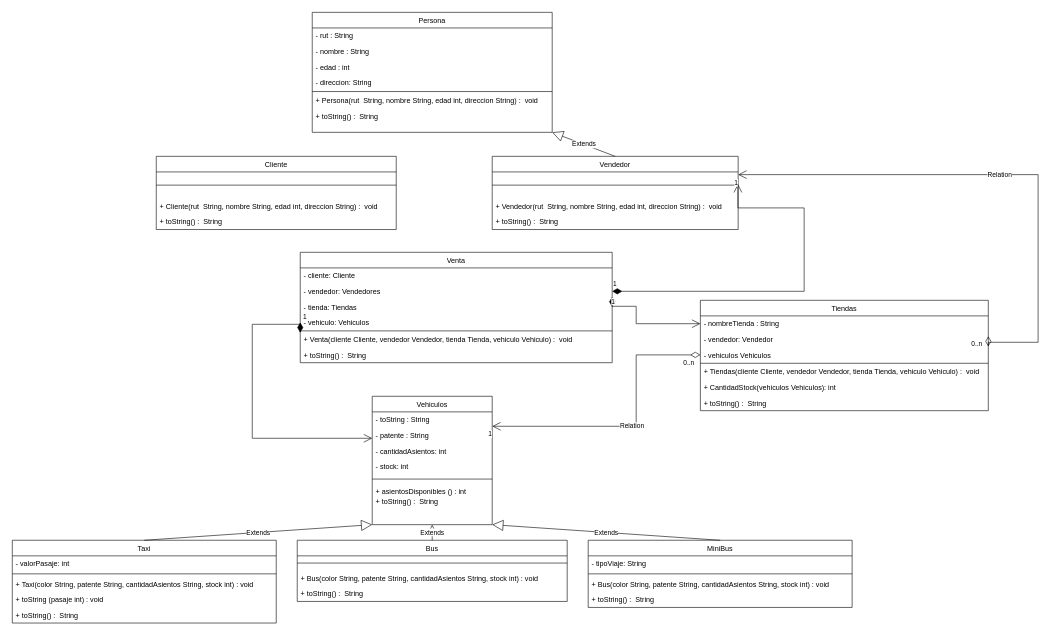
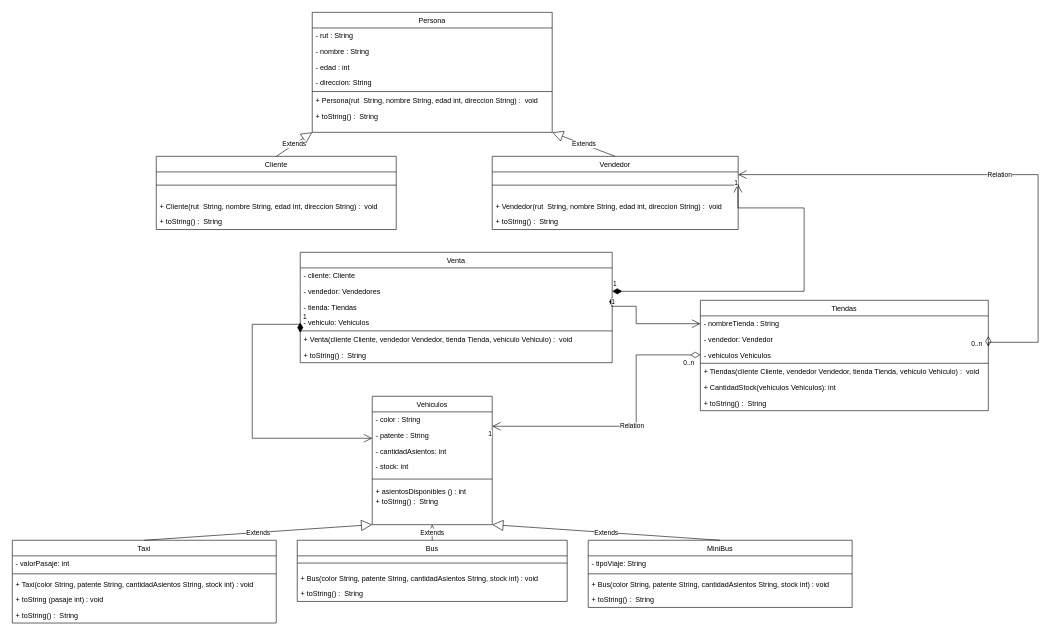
+ <mxCell id="57" value="Extends" style="endArrow=block;endSize=16;endFill=0;html=1;rounded=0;entryX=0;entryY=1;entryDx=0;entryDy=0;exitX=0.5;exitY=0;exitDx=0;exitDy=0;" edge="1" parent="1" source="33" target="25"><mxGeometry width="160" relative="1" as="geometry"><mxPoint x="400" y="260" as="sourcePoint" /><mxPoint x="560" y="260" as="targetPoint" /></mxGeometry></mxCell>
- <mxCell id="3" value="- toString : String" style="text;align=left;verticalAlign=top;spacingLeft=4;spacingRight=4;overflow=hidden;rotatable=0;points=[[0,0.5],[1,0.5]];portConstraint=eastwest;rounded=0;shadow=0;html=0;" vertex="1" parent="2"><mxGeometry y="26" width="200" height="26" as="geometry" /></mxCell>
+ <mxCell id="3" value="- color : String" style="text;align=left;verticalAlign=top;spacingLeft=4;spacingRight=4;overflow=hidden;rotatable=0;points=[[0,0.5],[1,0.5]];portConstraint=eastwest;rounded=0;shadow=0;html=0;" vertex="1" parent="2"><mxGeometry y="26" width="200" height="26" as="geometry" /></mxCell>
